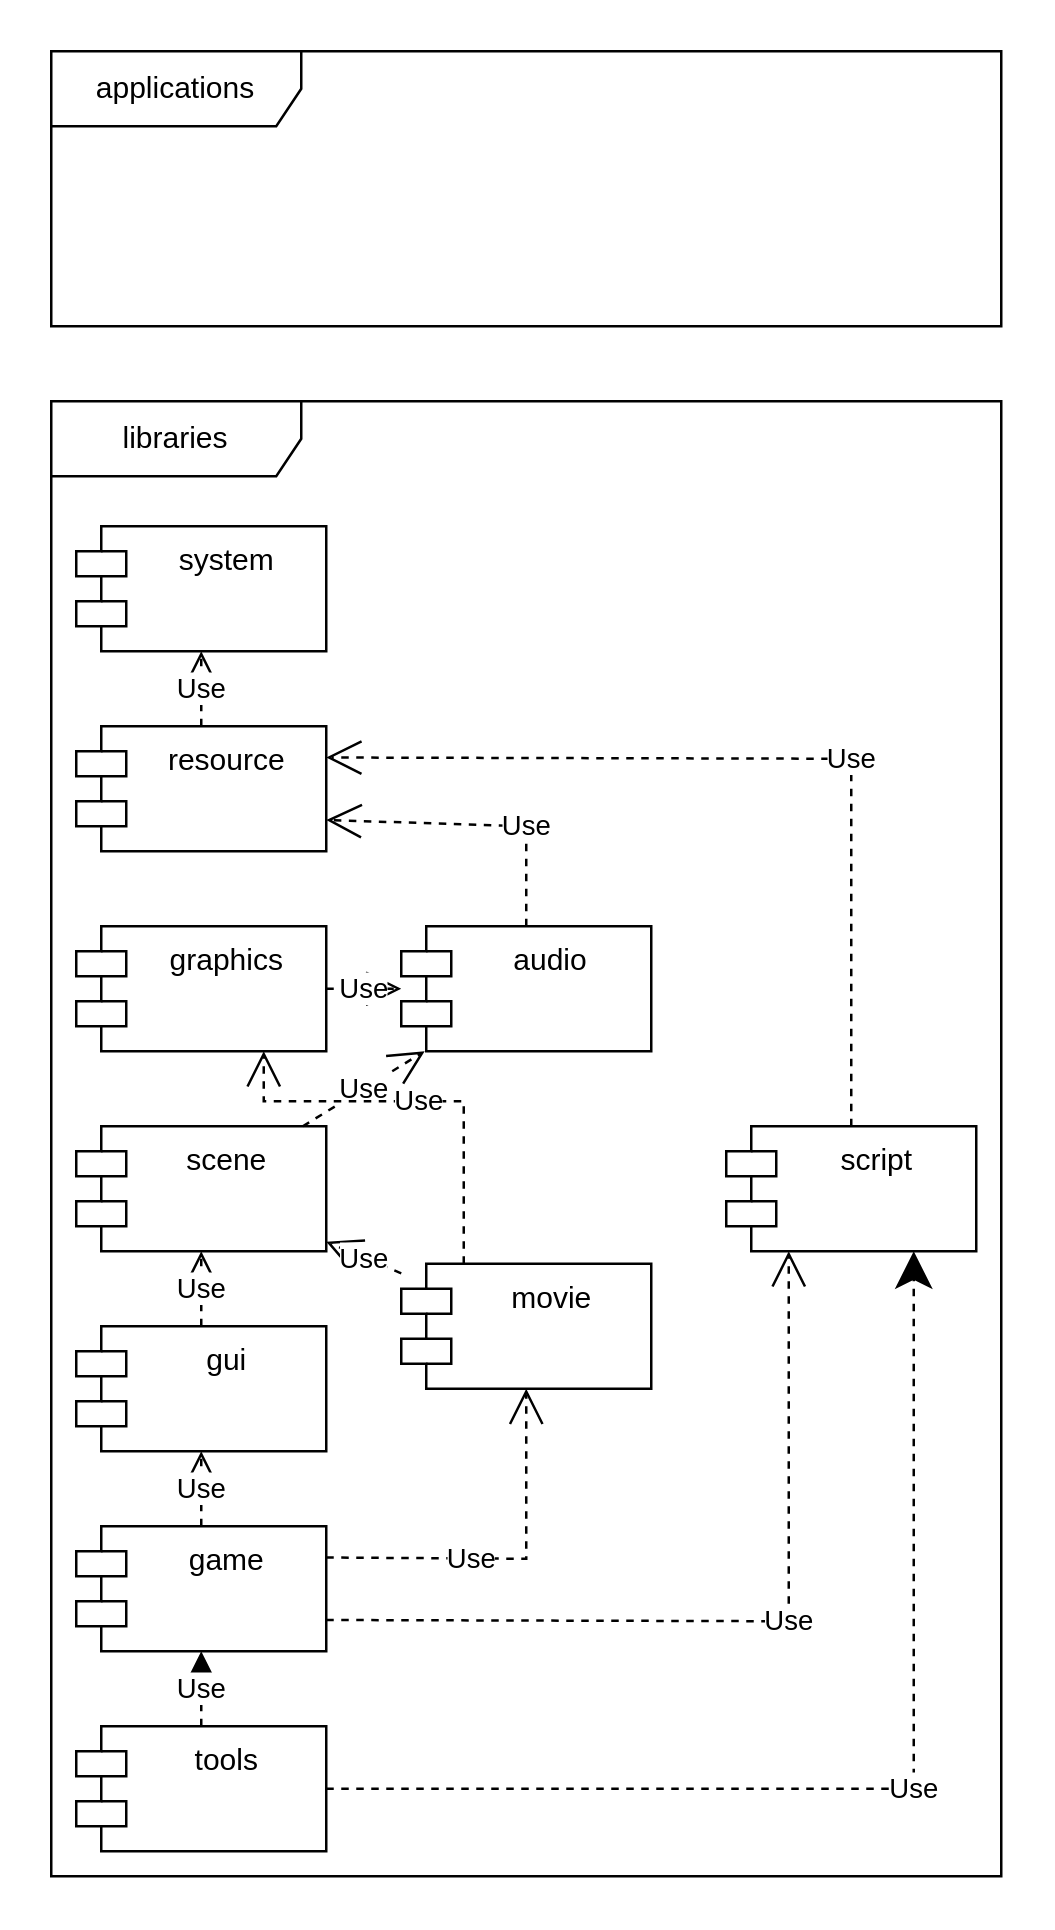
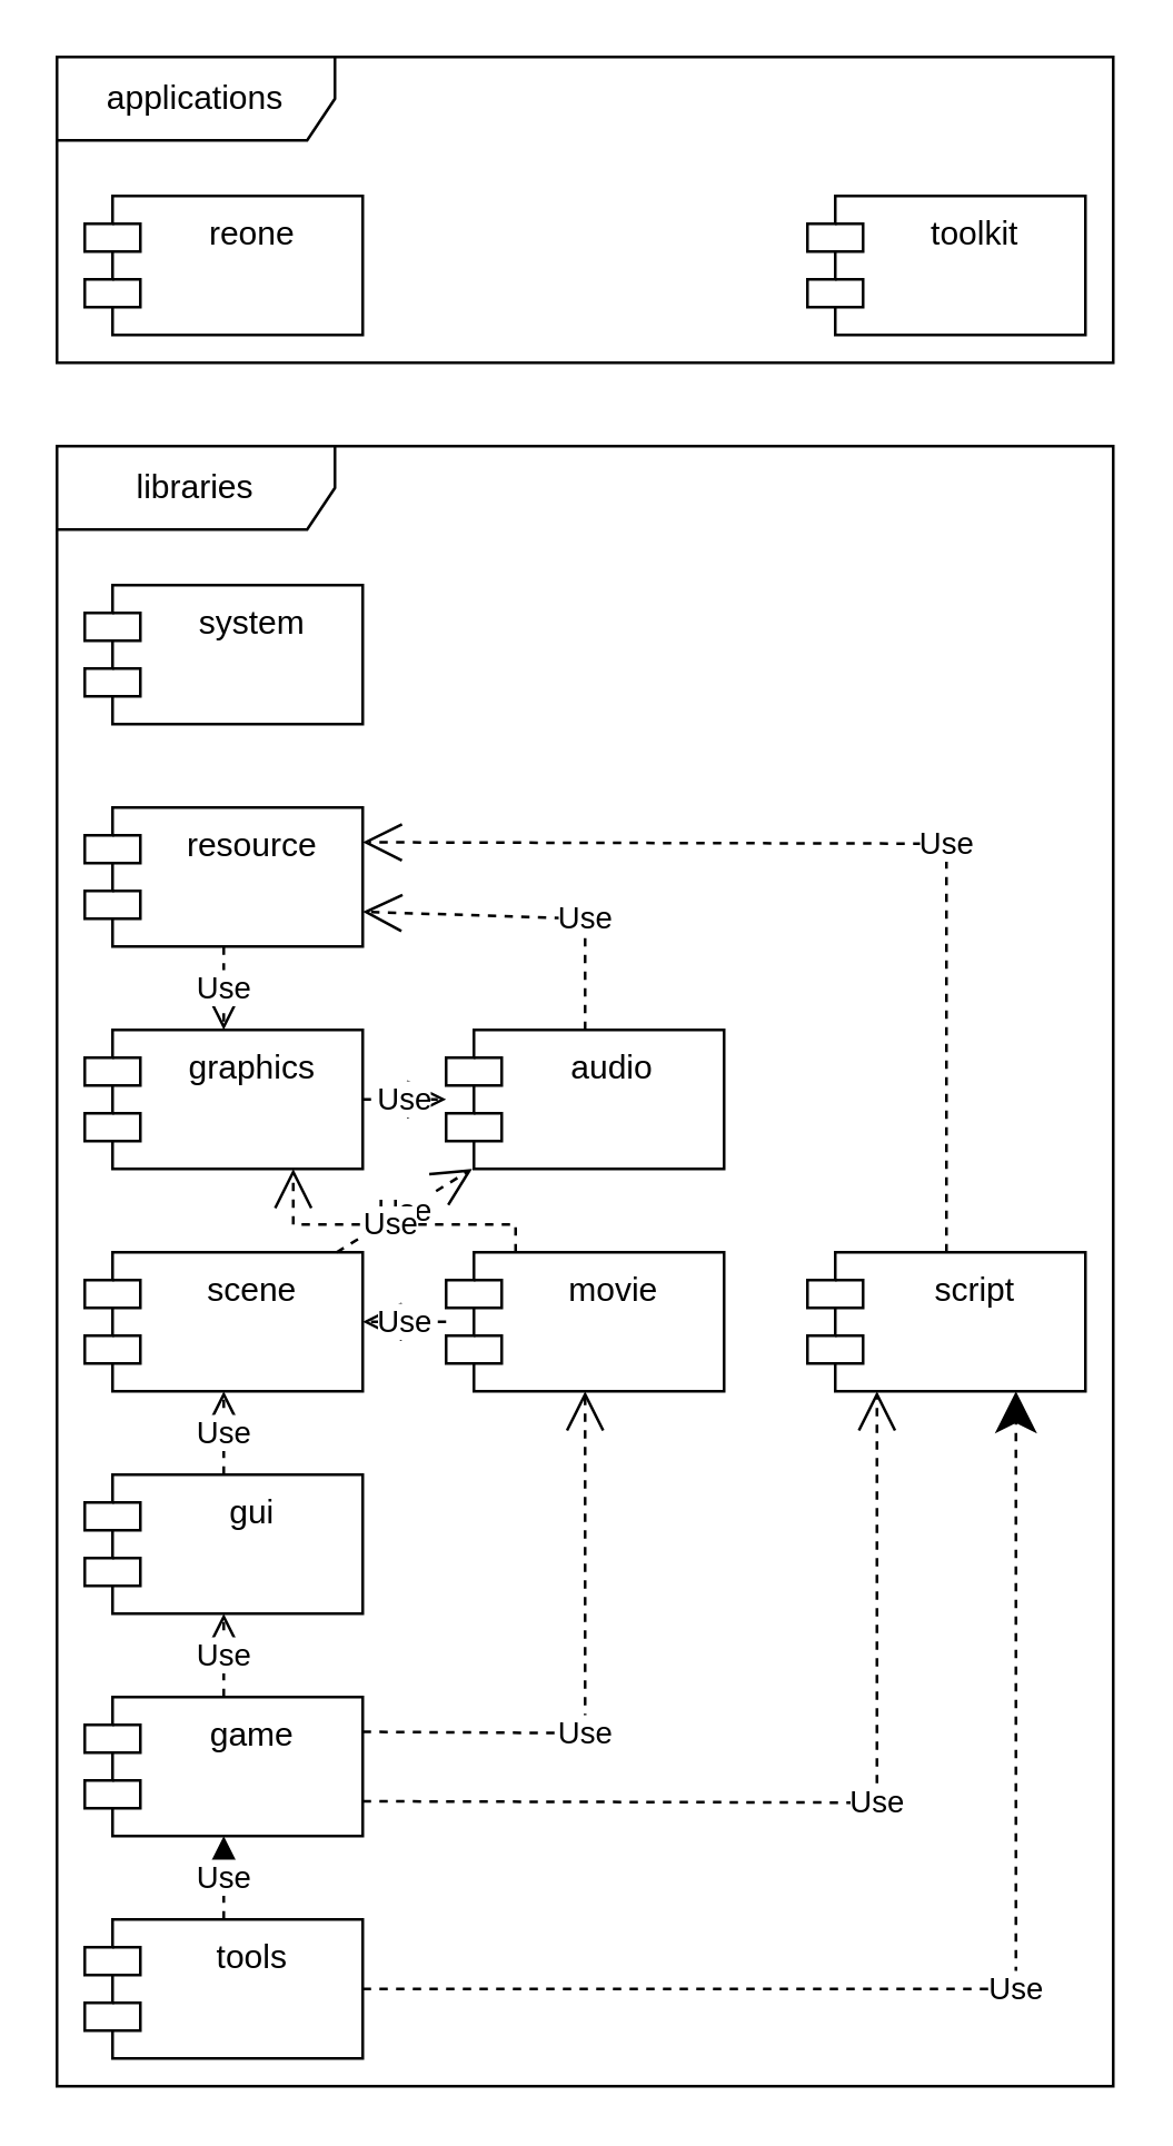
+ <mxCell id="13" value="reone" style="shape=module;align=left;spacingLeft=20;align=center;verticalAlign=top;html=1;" parent="1" vertex="1"><mxGeometry x="30" y="70" width="100" height="50" as="geometry" /></mxCell>
+ <mxCell id="14" value="toolkit" style="shape=module;align=left;spacingLeft=20;align=center;verticalAlign=top;html=1;" parent="1" vertex="1"><mxGeometry x="290" y="70" width="100" height="50" as="geometry" /></mxCell>
- <mxCell id="16" value="Use" style="endArrow=open;endSize=12;dashed=1;html=1;rounded=0;" parent="1" source="12" target="15" edge="1"><mxGeometry width="160" relative="1" as="geometry"><mxPoint x="360" y="280" as="sourcePoint" /><mxPoint x="200" y="280" as="targetPoint" /></mxGeometry></mxCell>
+ <mxCell id="16" value="Use" style="endArrow=open;endSize=12;dashed=1;html=1;rounded=0;" parent="1" source="12" target="9" edge="1"><mxGeometry width="160" relative="1" as="geometry"><mxPoint x="360" y="280" as="sourcePoint" /><mxPoint x="200" y="280" as="targetPoint" /></mxGeometry></mxCell>
- <mxCell id="5" value="movie" style="shape=module;align=left;spacingLeft=20;align=center;verticalAlign=top;html=1;" parent="1" vertex="1"><mxGeometry x="160" y="505" width="100" height="50" as="geometry" /></mxCell>
+ <mxCell id="5" value="movie" style="shape=module;align=left;spacingLeft=20;align=center;verticalAlign=top;html=1;" parent="1" vertex="1"><mxGeometry x="160" y="450" width="100" height="50" as="geometry" /></mxCell>
